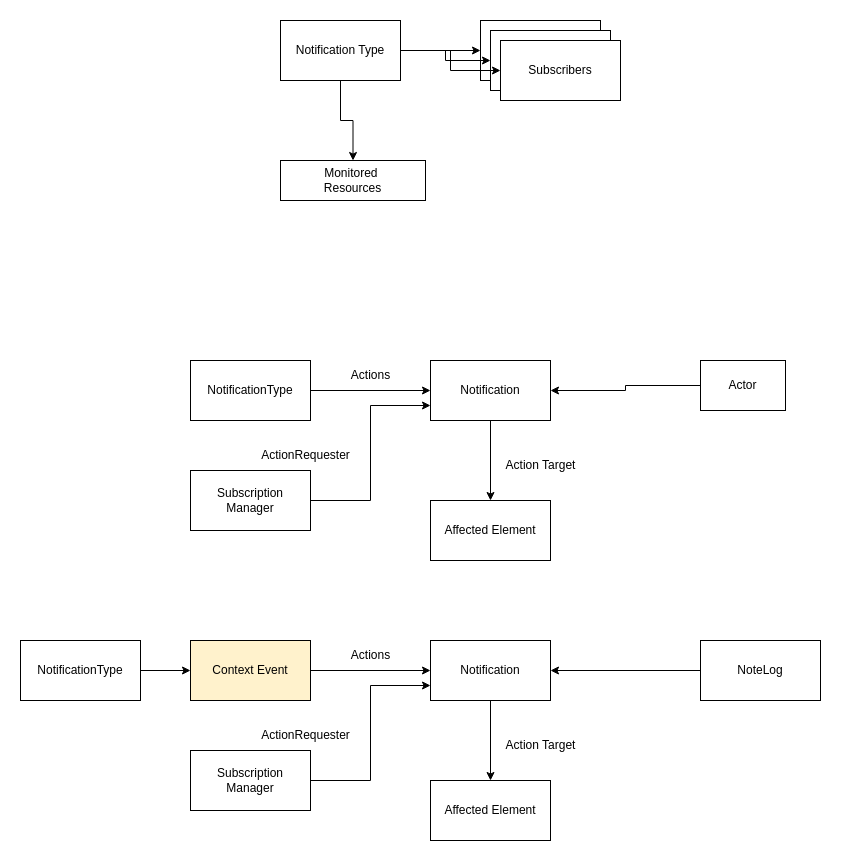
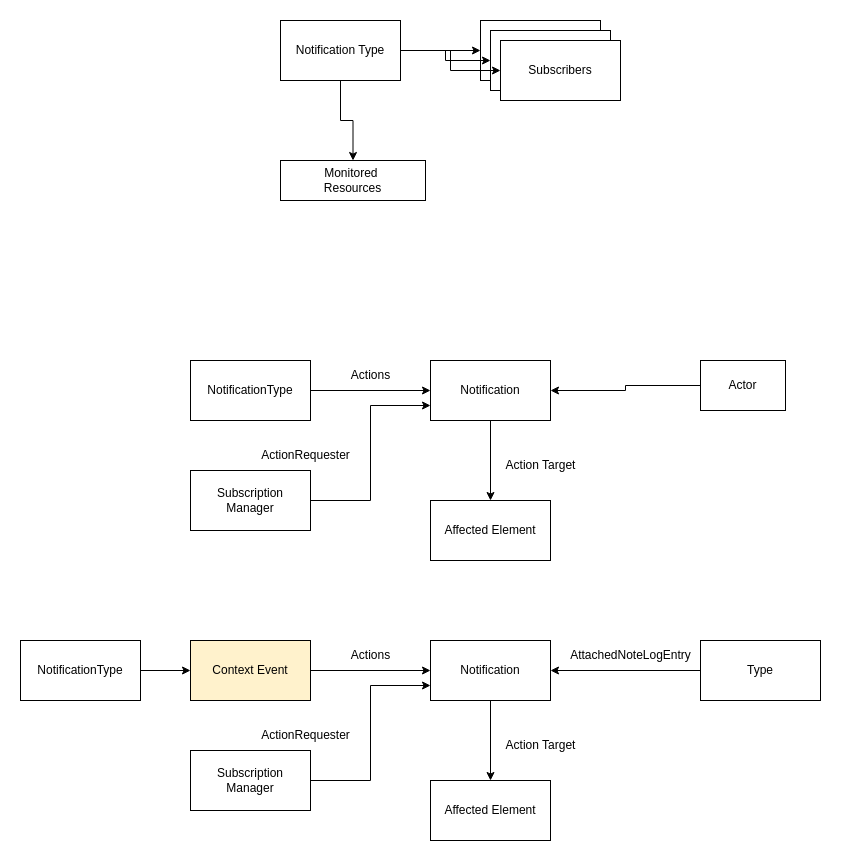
+ <mxCell id="35" value="AttachedNoteLogEntry" style="text;html=1;align=center;verticalAlign=middle;resizable=0;points=[];autosize=1;strokeColor=none;fillColor=none;" vertex="1" parent="1"><mxGeometry x="560" y="640" width="140" height="30" as="geometry" /></mxCell>
- <mxCell id="34" value="NoteLog" style="whiteSpace=wrap;html=1;" vertex="1" parent="1"><mxGeometry x="700" y="640" width="120" height="60" as="geometry" /></mxCell>
+ <mxCell id="34" value="Type" style="whiteSpace=wrap;html=1;" vertex="1" parent="1"><mxGeometry x="700" y="640" width="120" height="60" as="geometry" /></mxCell>
